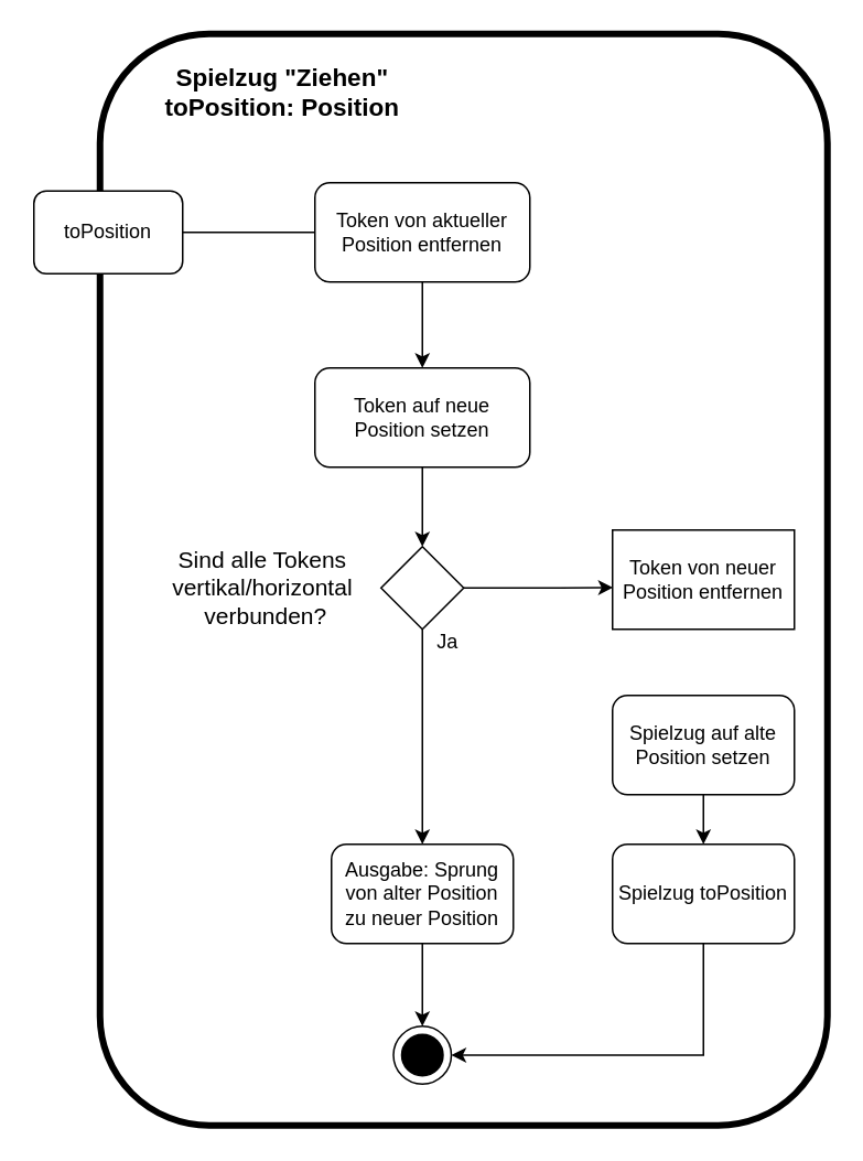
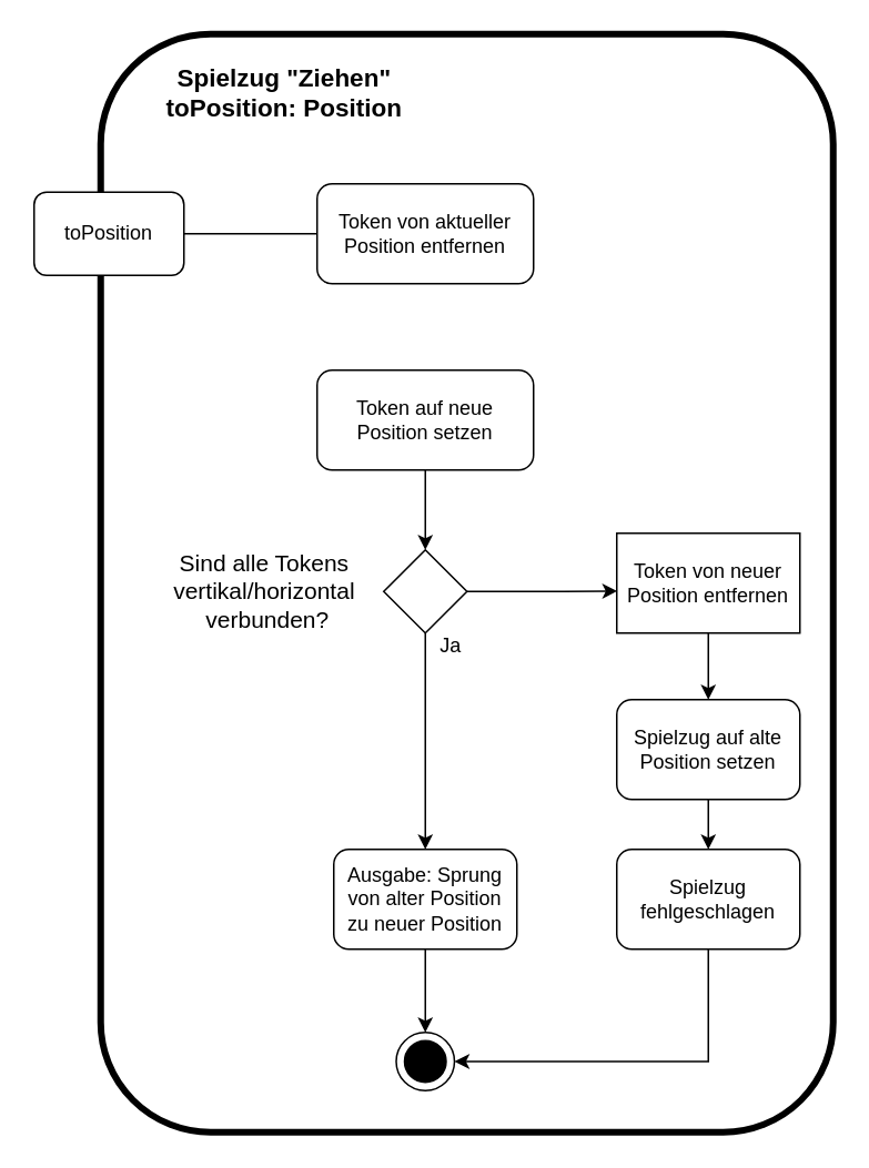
- <mxCell id="3" style="edgeStyle=orthogonalEdgeStyle;rounded=0;orthogonalLoop=1;jettySize=auto;html=1;exitX=0.5;exitY=1;exitDx=0;exitDy=0;entryX=0.5;entryY=0;entryDx=0;entryDy=0;" edge="1" parent="1" source="4" target="6"><mxGeometry relative="1" as="geometry" /></mxCell>
+ <mxCell id="10" style="edgeStyle=orthogonalEdgeStyle;rounded=0;orthogonalLoop=1;jettySize=auto;html=1;exitX=0.5;exitY=1;exitDx=0;exitDy=0;entryX=0.5;entryY=0;entryDx=0;entryDy=0;" edge="1" parent="1" source="11" target="13"><mxGeometry relative="1" as="geometry" /></mxCell>
- <mxCell id="15" value="Spielzug toPosition" style="rounded=1;whiteSpace=wrap;html=1;" vertex="1" parent="1"><mxGeometry x="370" y="510" width="110" height="60" as="geometry" /></mxCell>
+ <mxCell id="15" value="Spielzug fehlgeschlagen" style="rounded=1;whiteSpace=wrap;html=1;" vertex="1" parent="1"><mxGeometry x="370" y="510" width="110" height="60" as="geometry" /></mxCell>
